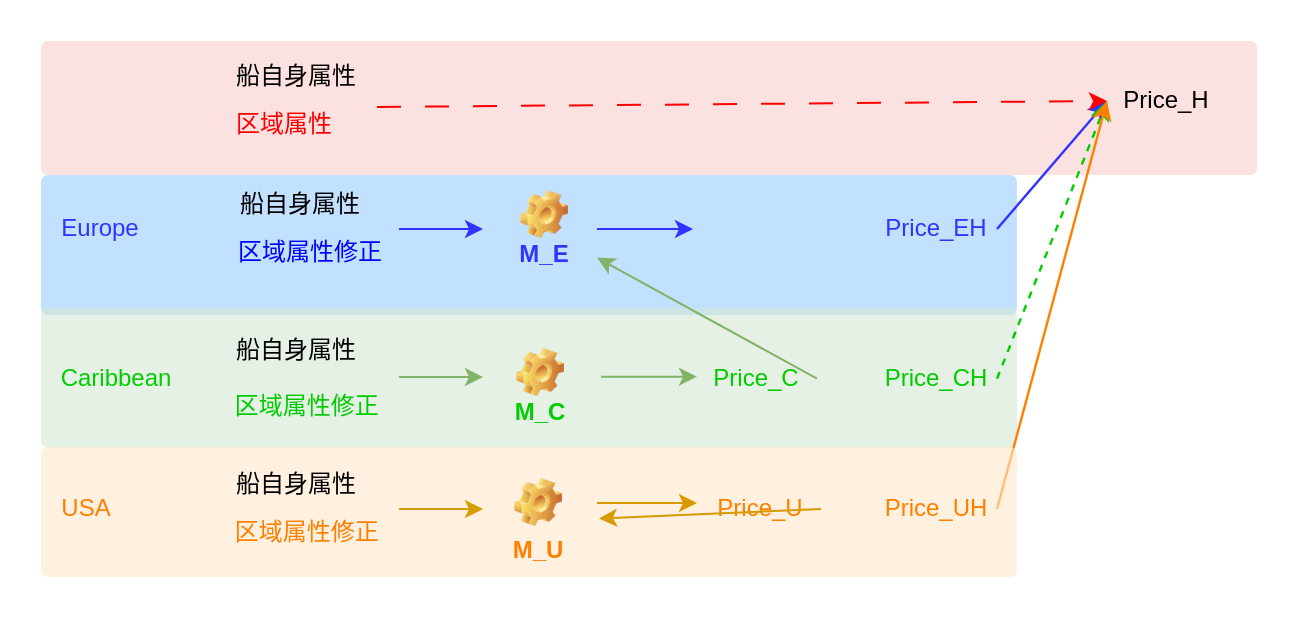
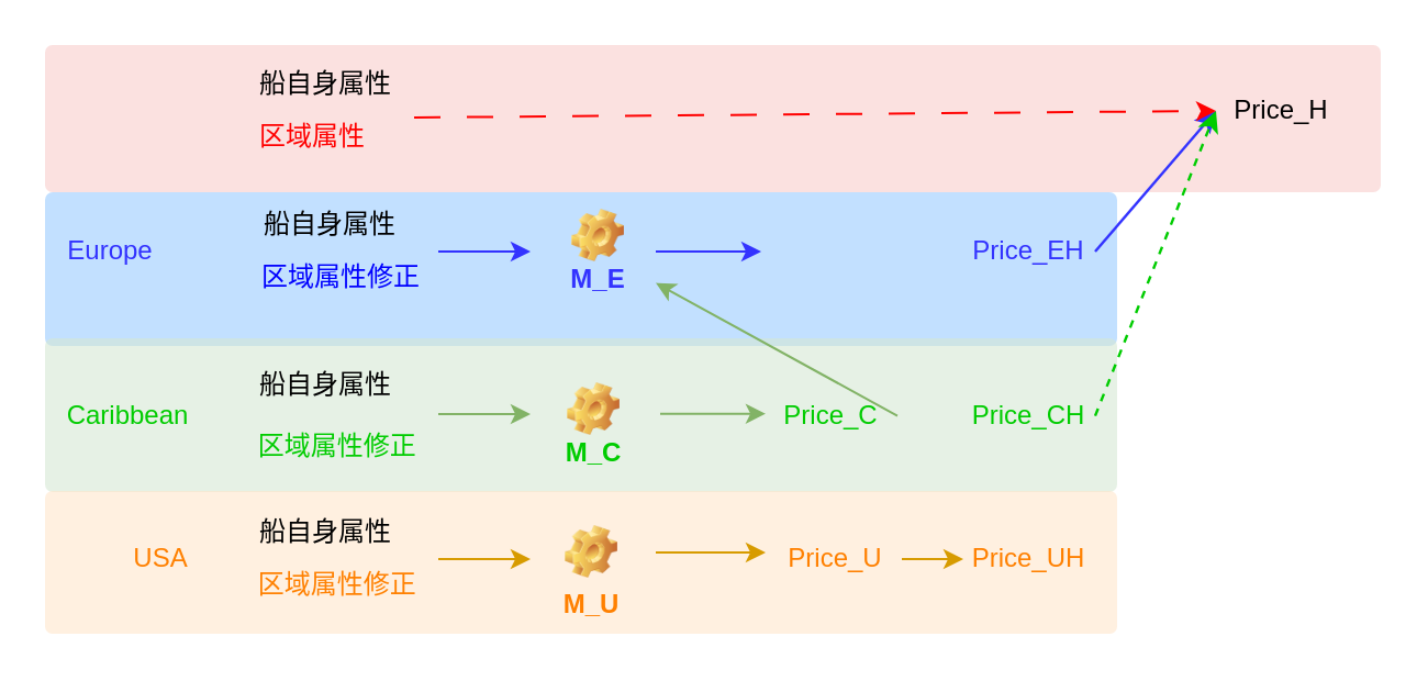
- <mxCell id="37" value="" style="endArrow=classic;html=1;rounded=0;exitX=1;exitY=0.5;exitDx=0;exitDy=0;entryX=0;entryY=0.5;entryDx=0;entryDy=0;fillColor=#ffe6cc;strokeColor=#FF8000;strokeWidth=1.2;" edge="1" parent="1" source="45" target="34"><mxGeometry width="50" height="50" relative="1" as="geometry"><mxPoint x="288" y="127" as="sourcePoint" /><mxPoint x="338" y="77" as="targetPoint" /></mxGeometry></mxCell>
- <mxCell id="46" value="&lt;font color=&quot;#ff8000&quot;&gt;USA&lt;/font&gt;" style="text;html=1;strokeColor=none;fillColor=none;align=center;verticalAlign=middle;whiteSpace=wrap;rounded=0;" vertex="1" parent="1"><mxGeometry x="28" y="239" width="30" height="30" as="geometry" /></mxCell>
+ <mxCell id="46" value="&lt;font color=&quot;#ff8000&quot;&gt;USA&lt;/font&gt;" style="text;html=1;strokeColor=none;fillColor=none;align=center;verticalAlign=middle;whiteSpace=wrap;rounded=0;" vertex="1" parent="1"><mxGeometry x="58" y="239" width="30" height="30" as="geometry" /></mxCell>
- <mxCell id="52" value="" style="endArrow=classic;html=1;rounded=0;exitX=1;exitY=0.5;exitDx=0;exitDy=0;fillColor=#ffe6cc;strokeColor=#d79b00;" edge="1" parent="1" source="42" target="53"><mxGeometry width="50" height="50" relative="1" as="geometry"><mxPoint x="228" y="127" as="sourcePoint" /><mxPoint x="278" y="77" as="targetPoint" /></mxGeometry></mxCell>
+ <mxCell id="52" value="" style="endArrow=classic;html=1;rounded=0;exitX=1;exitY=0.5;exitDx=0;exitDy=0;fillColor=#ffe6cc;strokeColor=#d79b00;" edge="1" parent="1" source="42" target="45"><mxGeometry width="50" height="50" relative="1" as="geometry"><mxPoint x="228" y="127" as="sourcePoint" /><mxPoint x="278" y="77" as="targetPoint" /></mxGeometry></mxCell>
